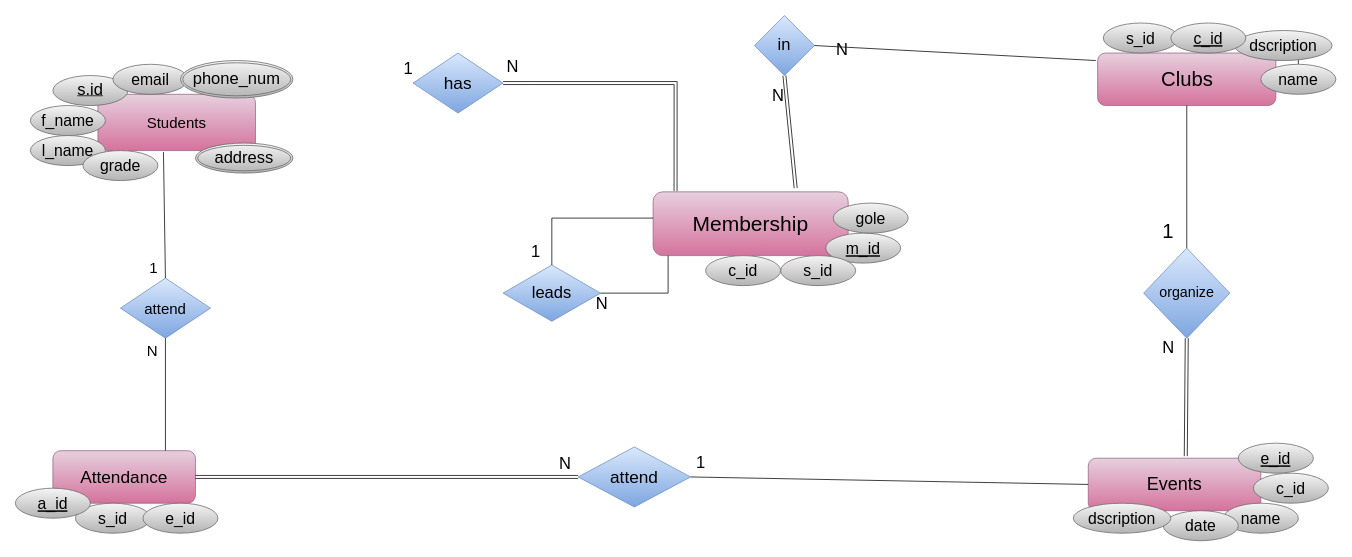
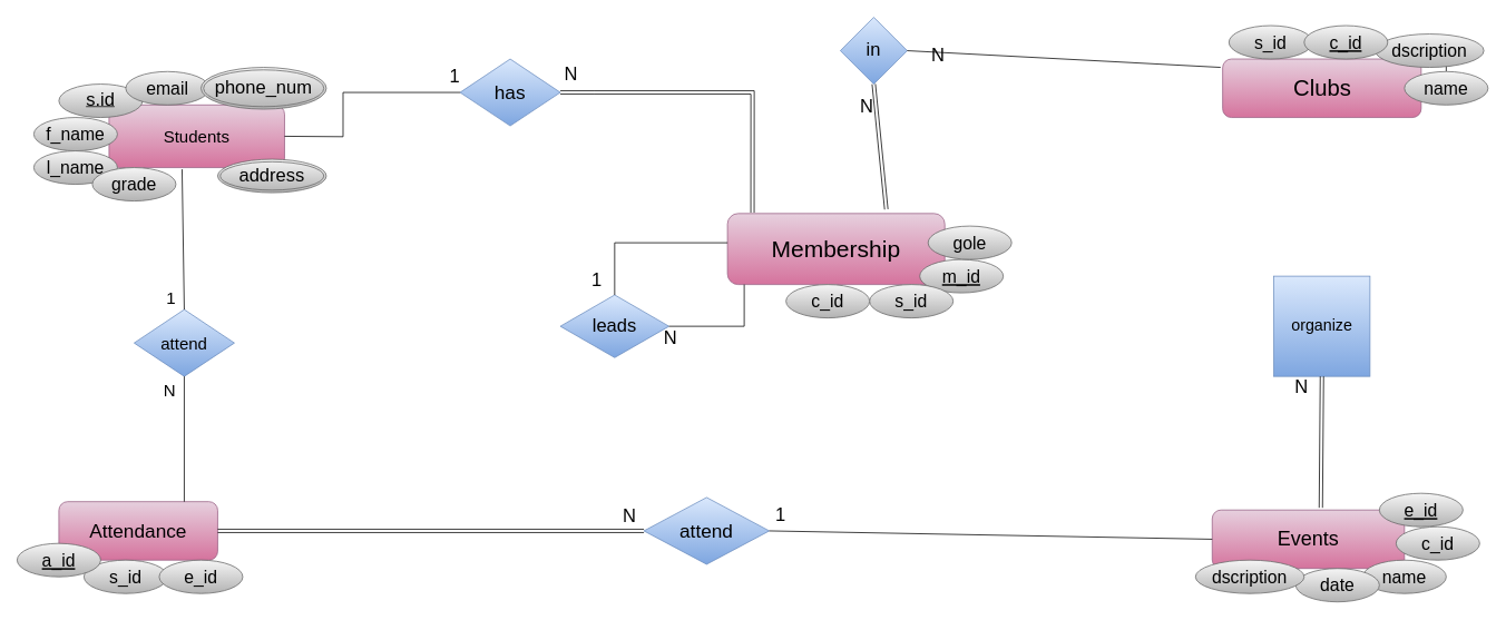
+ <mxCell id="18" value="" style="endArrow=none;html=1;rounded=0;exitX=1;exitY=0.5;exitDx=0;exitDy=0;" edge="1" parent="1" source="2" target="9"><mxGeometry relative="1" as="geometry"><mxPoint x="200" y="70" as="sourcePoint" /><mxPoint x="360" y="120" as="targetPoint" /><Array as="points"><mxPoint x="410" y="163" /><mxPoint x="410" y="110" /></Array></mxGeometry></mxCell>
- <mxCell id="34" value="" style="endArrow=none;html=1;rounded=0;fontSize=27;entryX=0.5;entryY=0;entryDx=0;entryDy=0;exitX=0.5;exitY=1;exitDx=0;exitDy=0;" edge="1" parent="1" source="3" target="7"><mxGeometry relative="1" as="geometry"><mxPoint x="1588" y="150" as="sourcePoint" /><mxPoint x="1530" y="310" as="targetPoint" /></mxGeometry></mxCell>
- <mxCell id="35" value="1" style="resizable=0;html=1;align=right;verticalAlign=bottom;fontSize=27;" connectable="0" vertex="1" parent="34"><mxGeometry x="1" relative="1" as="geometry"><mxPoint x="-17" y="-5" as="offset" /></mxGeometry></mxCell>
- <mxCell id="7" value="&lt;font style=&quot;font-size: 19px;&quot;&gt;organize&lt;/font&gt;" style="rhombus;whiteSpace=wrap;html=1;fillColor=#dae8fc;gradientColor=#7ea6e0;strokeColor=#6c8ebf;" vertex="1" parent="1"><mxGeometry x="1523.75" y="330" width="115" height="120" as="geometry" /></mxCell>
+ <mxCell id="7" value="&lt;font style=&quot;font-size: 19px;&quot;&gt;organize&lt;/font&gt;" style="whiteSpace=wrap;html=1;fillColor=#dae8fc;gradientColor=#7ea6e0;strokeColor=#6c8ebf;rounded=0;" vertex="1" parent="1"><mxGeometry x="1523.75" y="330" width="115" height="120" as="geometry" /></mxCell>
